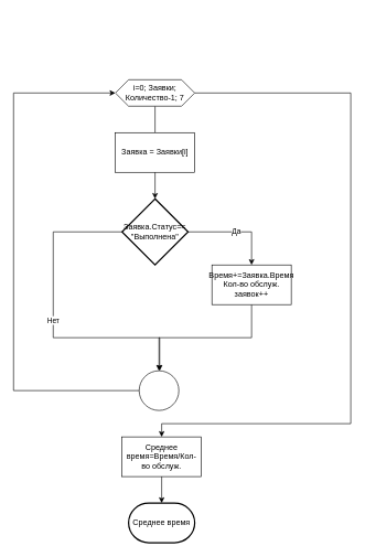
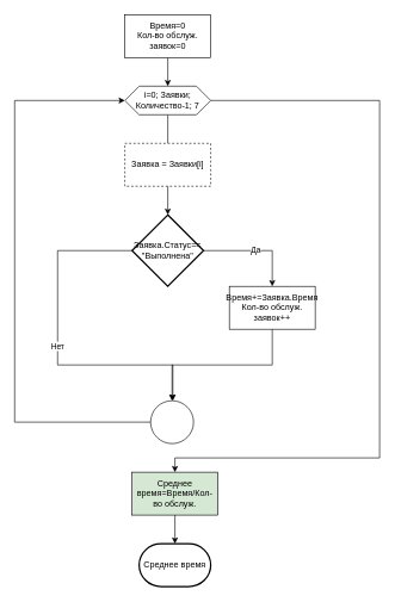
+ <mxCell id="3" value="Время=0&lt;div&gt;Кол-во обслуж. заявок=0&lt;/div&gt;" style="rounded=0;whiteSpace=wrap;html=1;" vertex="1" parent="1"><mxGeometry x="174" y="20" width="120" height="60" as="geometry" /></mxCell>
+ <mxCell id="2" style="edgeStyle=orthogonalEdgeStyle;rounded=0;orthogonalLoop=1;jettySize=auto;html=1;exitX=0.5;exitY=1;exitDx=0;exitDy=0;entryX=0.5;entryY=0;entryDx=0;entryDy=0;" edge="1" parent="1" source="3" target="6"><mxGeometry relative="1" as="geometry" /></mxCell>
- <mxCell id="7" value="Заявка = Заявки[i]" style="rounded=0;whiteSpace=wrap;html=1;" vertex="1" parent="1"><mxGeometry x="174" y="200" width="120" height="60" as="geometry" /></mxCell>
+ <mxCell id="7" value="Заявка = Заявки[i]" style="rounded=0;whiteSpace=wrap;html=1;dashed=1;" vertex="1" parent="1"><mxGeometry x="174" y="200" width="120" height="60" as="geometry" /></mxCell>
- <mxCell id="15" value="Среднее время=Время/Кол-во обслуж." style="rounded=0;whiteSpace=wrap;html=1;" vertex="1" parent="1"><mxGeometry x="184" y="660" width="120" height="60" as="geometry" /></mxCell>
+ <mxCell id="15" value="Среднее время=Время/Кол-во обслуж." style="rounded=0;whiteSpace=wrap;html=1;fillColor=#d5e8d4;" vertex="1" parent="1"><mxGeometry x="184" y="660" width="120" height="60" as="geometry" /></mxCell>
